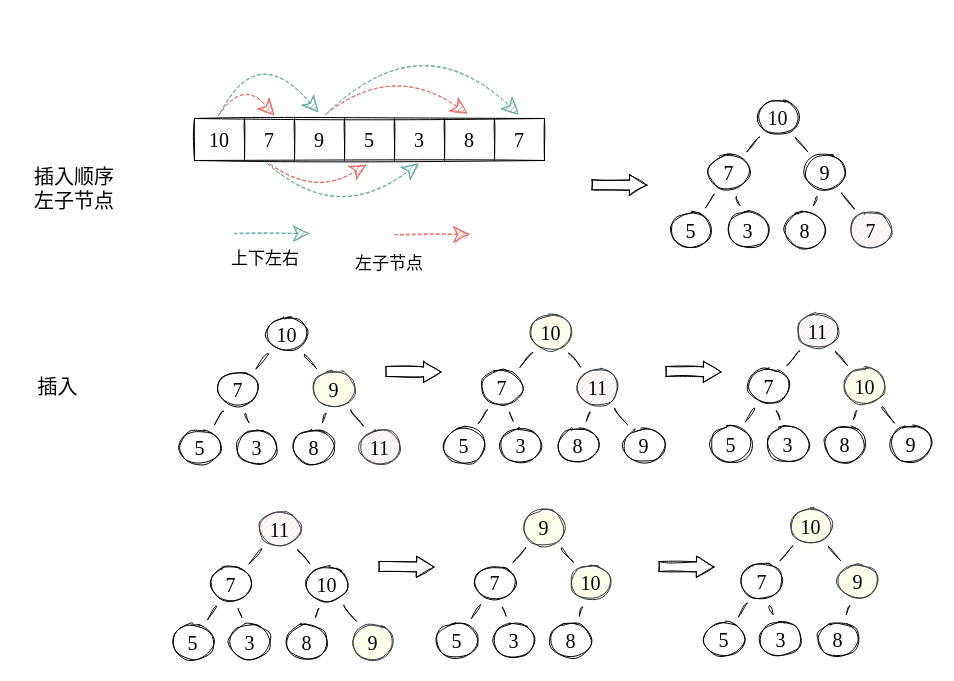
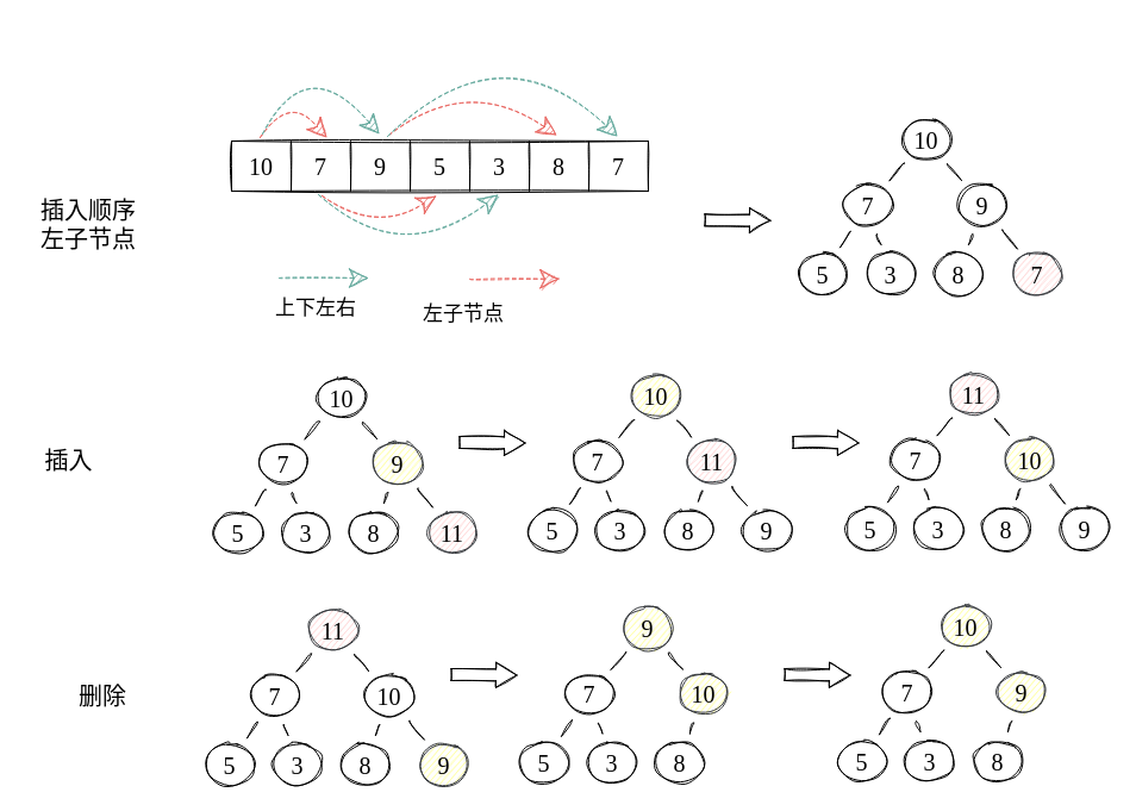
+ <mxCell id="94" value="删除" style="text;html=1;strokeColor=none;fillColor=none;align=center;verticalAlign=middle;whiteSpace=wrap;rounded=0;sketch=1;hachureGap=4;pointerEvents=0;fontFamily=Architects Daughter;fontSource=https%3A%2F%2Ffonts.googleapis.com%2Fcss%3Ffamily%3DArchitects%2BDaughter;fontSize=20;" parent="1" vertex="1"><mxGeometry x="62" y="573.5" width="48" height="20" as="geometry" /></mxCell>
